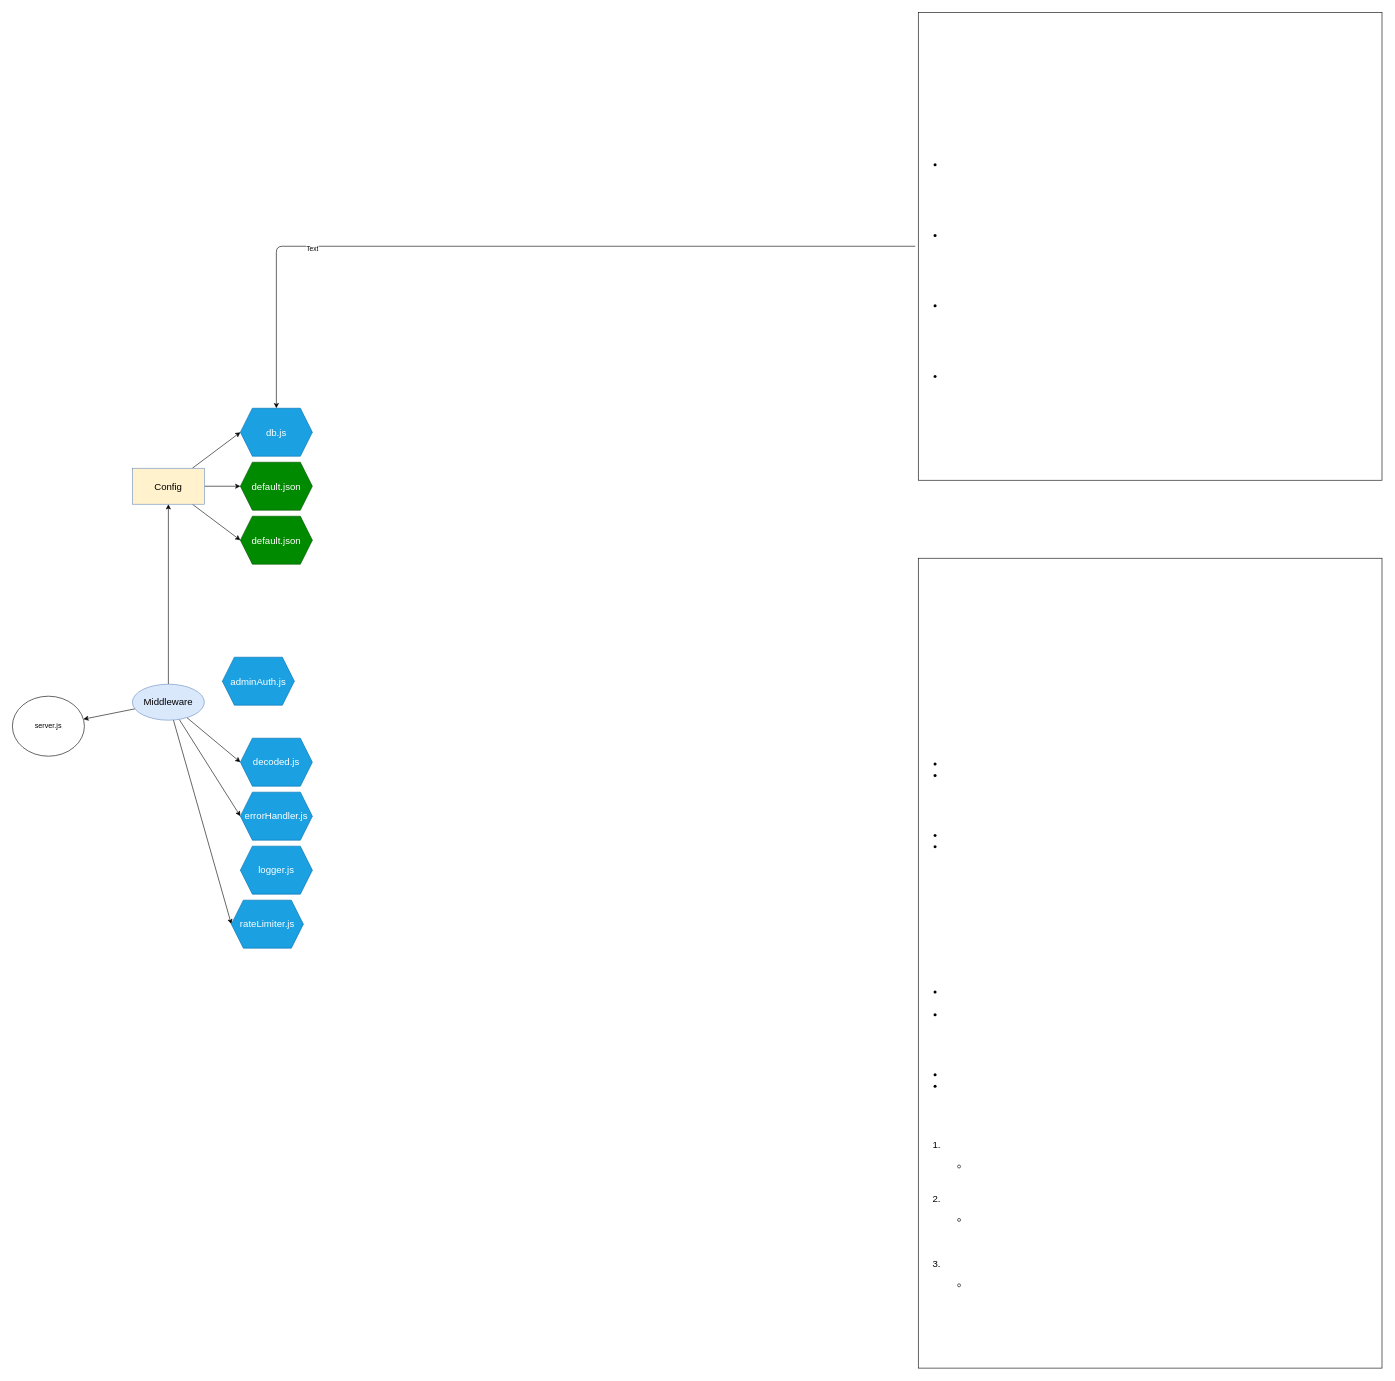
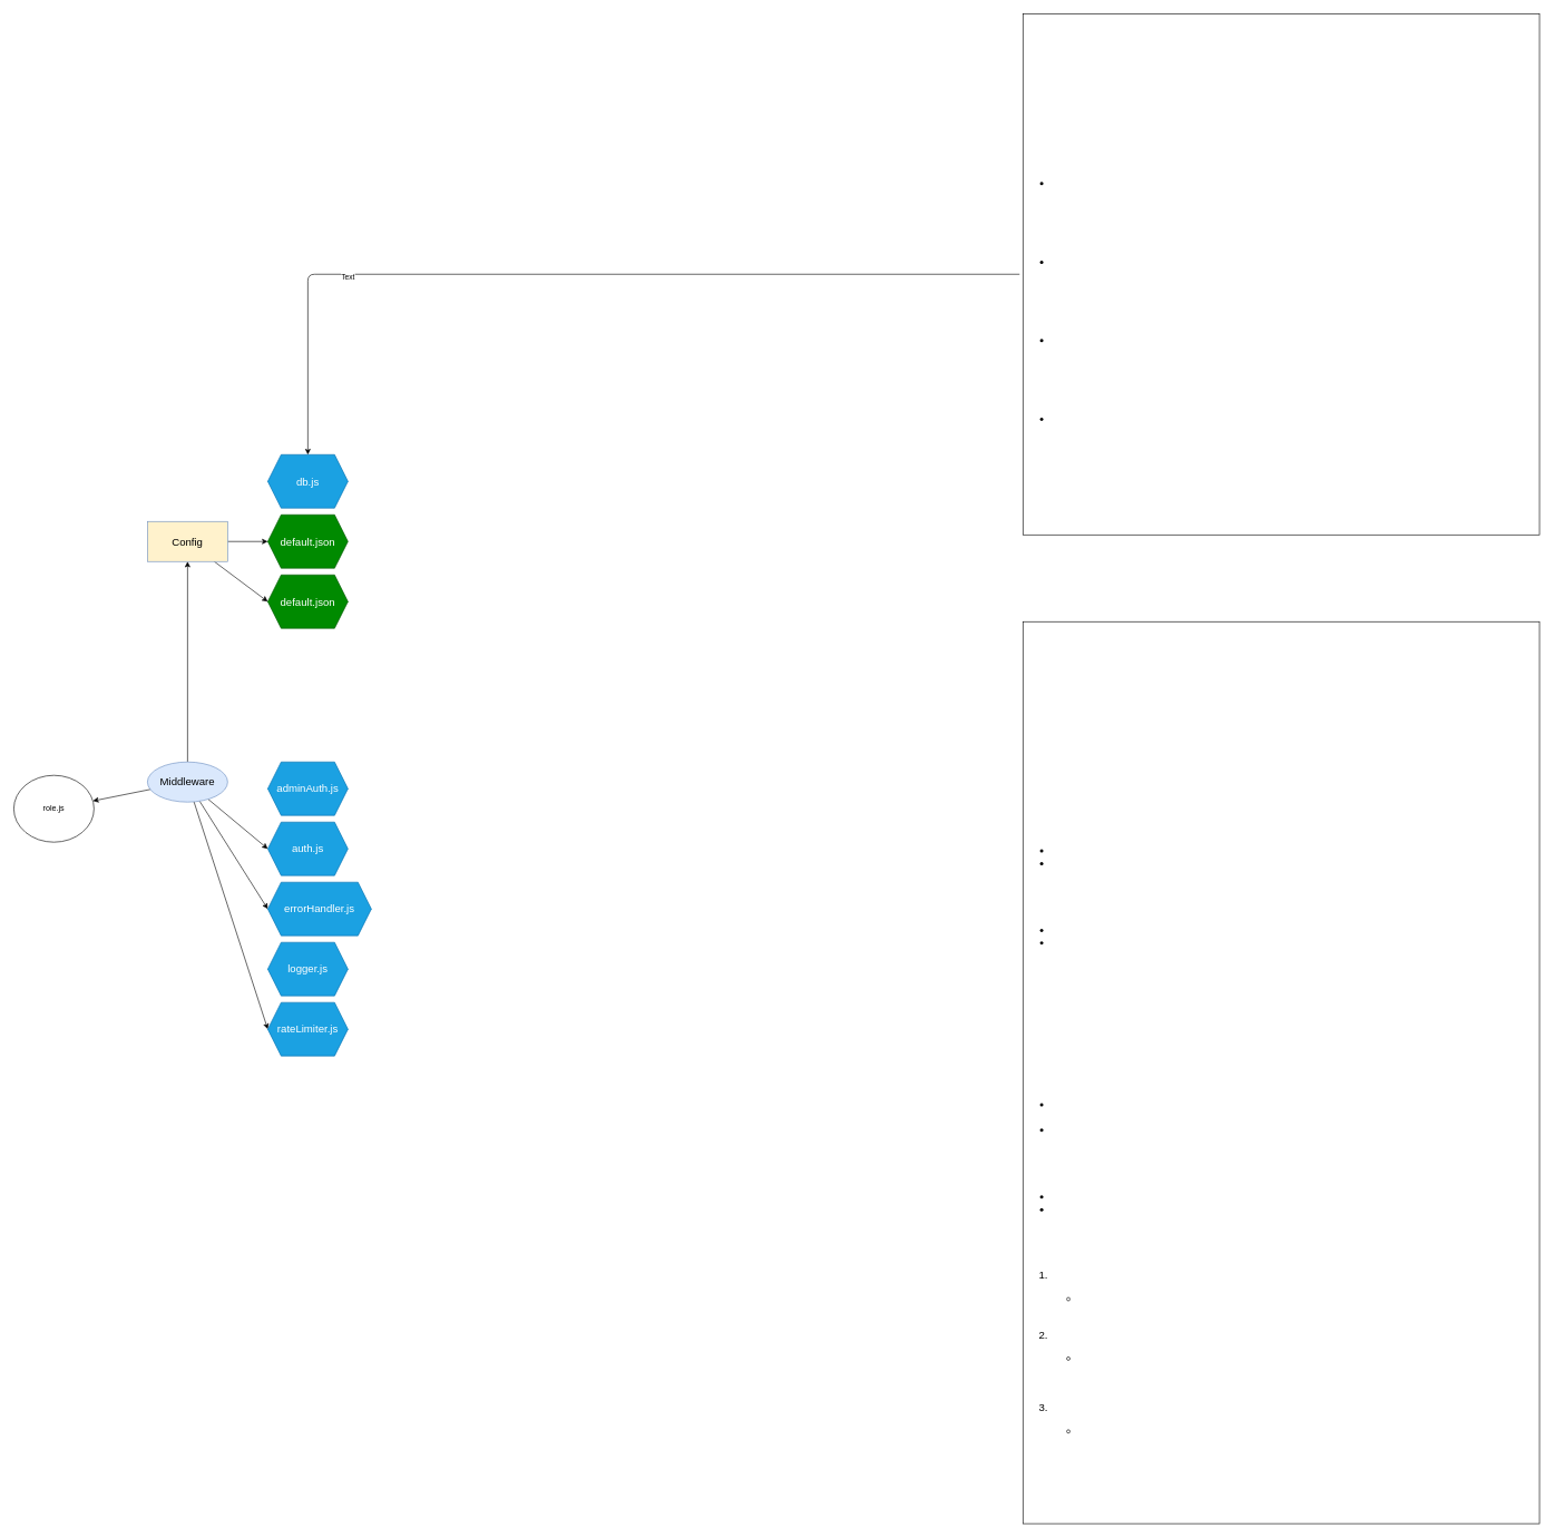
- <mxCell id="3" style="edgeStyle=none;html=1;entryX=0;entryY=0.5;entryDx=0;entryDy=0;fontSize=16;fontColor=#FFFFFF;" parent="1" source="6" target="7" edge="1"><mxGeometry relative="1" as="geometry" /></mxCell>
- <mxCell id="23" value="adminAuth.js" style="shape=hexagon;perimeter=hexagonPerimeter2;whiteSpace=wrap;html=1;fixedSize=1;fontSize=16;fontColor=#ffffff;fillColor=#1ba1e2;strokeColor=#006EAF;" parent="1" vertex="1"><mxGeometry x="370" y="1095" width="120" height="80" as="geometry" /></mxCell>
+ <mxCell id="23" value="adminAuth.js" style="shape=hexagon;perimeter=hexagonPerimeter2;whiteSpace=wrap;html=1;fixedSize=1;fontSize=16;fontColor=#ffffff;fillColor=#1ba1e2;strokeColor=#006EAF;" parent="1" vertex="1"><mxGeometry x="400" y="1140" width="120" height="80" as="geometry" /></mxCell>
- <mxCell id="2" value="server.js" style="ellipse;whiteSpace=wrap;html=1;" parent="1" vertex="1"><mxGeometry x="20" y="1160" width="120" height="100" as="geometry" /></mxCell>
+ <mxCell id="2" value="role.js" style="ellipse;whiteSpace=wrap;html=1;" parent="1" vertex="1"><mxGeometry x="20" y="1160" width="120" height="100" as="geometry" /></mxCell>
- <mxCell id="21" value="decoded.js" style="shape=hexagon;perimeter=hexagonPerimeter2;whiteSpace=wrap;html=1;fixedSize=1;fontSize=16;fontColor=#ffffff;fillColor=#1ba1e2;strokeColor=#006EAF;" parent="1" vertex="1"><mxGeometry x="400" y="1230" width="120" height="80" as="geometry" /></mxCell>
+ <mxCell id="21" value="auth.js" style="shape=hexagon;perimeter=hexagonPerimeter2;whiteSpace=wrap;html=1;fixedSize=1;fontSize=16;fontColor=#ffffff;fillColor=#1ba1e2;strokeColor=#006EAF;" parent="1" vertex="1"><mxGeometry x="400" y="1230" width="120" height="80" as="geometry" /></mxCell>
- <mxCell id="22" value="errorHandler.js" style="shape=hexagon;perimeter=hexagonPerimeter2;whiteSpace=wrap;html=1;fixedSize=1;fontSize=16;fontColor=#ffffff;fillColor=#1ba1e2;strokeColor=#006EAF;" parent="1" vertex="1"><mxGeometry x="400" y="1320" width="120" height="80" as="geometry" /></mxCell>
+ <mxCell id="22" value="errorHandler.js" style="shape=hexagon;perimeter=hexagonPerimeter2;whiteSpace=wrap;html=1;fixedSize=1;fontSize=16;fontColor=#ffffff;fillColor=#1ba1e2;strokeColor=#006EAF;" parent="1" vertex="1"><mxGeometry x="400" y="1320" width="155" height="80" as="geometry" /></mxCell>
- <mxCell id="20" value="rateLimiter.js" style="shape=hexagon;perimeter=hexagonPerimeter2;whiteSpace=wrap;html=1;fixedSize=1;fontSize=16;fontColor=#ffffff;fillColor=#1ba1e2;strokeColor=#006EAF;" parent="1" vertex="1"><mxGeometry x="385" y="1500" width="120" height="80" as="geometry" /></mxCell>
+ <mxCell id="20" value="rateLimiter.js" style="shape=hexagon;perimeter=hexagonPerimeter2;whiteSpace=wrap;html=1;fixedSize=1;fontSize=16;fontColor=#ffffff;fillColor=#1ba1e2;strokeColor=#006EAF;" parent="1" vertex="1"><mxGeometry x="400" y="1500" width="120" height="80" as="geometry" /></mxCell>
